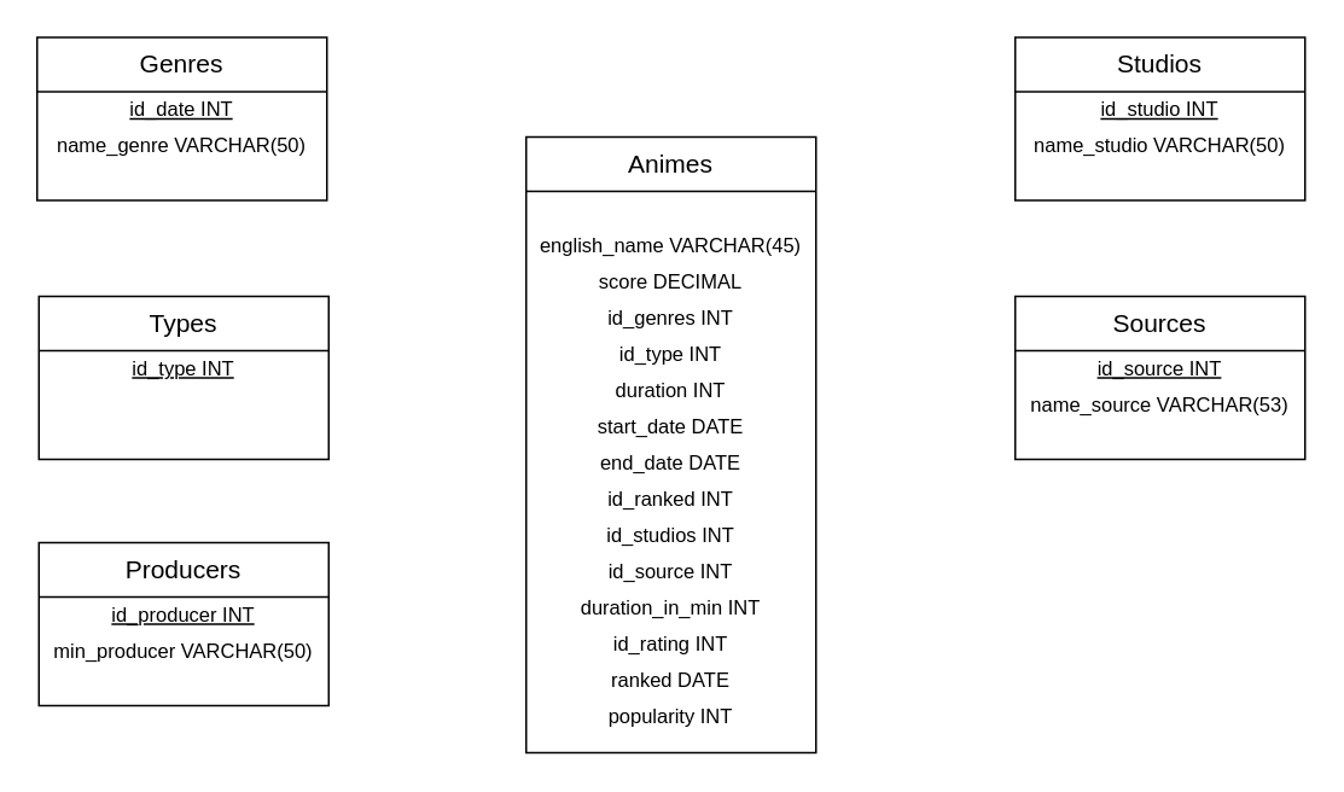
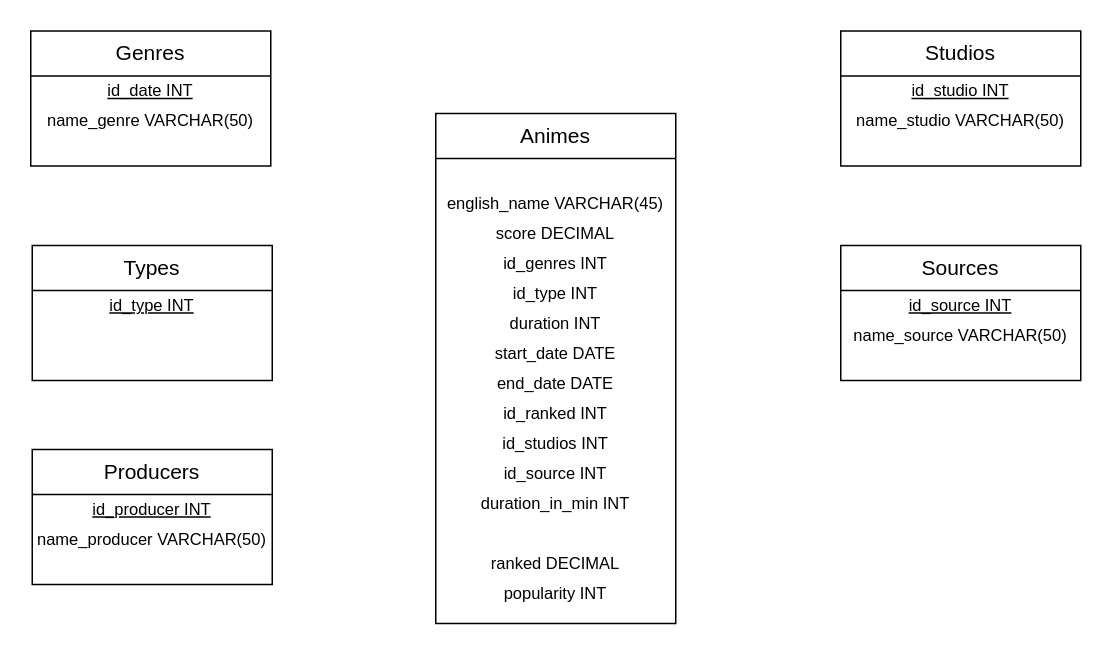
- <mxCell id="42" value="&lt;font style=&quot;font-size: 11px;&quot;&gt;name_source VARCHAR(53)&lt;/font&gt;" style="text;html=1;align=center;verticalAlign=middle;whiteSpace=wrap;rounded=0;" vertex="1" parent="1"><mxGeometry x="560" y="213" width="160" height="20" as="geometry" /></mxCell>
+ <mxCell id="42" value="&lt;font style=&quot;font-size: 11px;&quot;&gt;name_source VARCHAR(50)&lt;/font&gt;" style="text;html=1;align=center;verticalAlign=middle;whiteSpace=wrap;rounded=0;" vertex="1" parent="1"><mxGeometry x="560" y="213" width="160" height="20" as="geometry" /></mxCell>
- <mxCell id="16" value="&lt;span style=&quot;font-size: 11px;&quot;&gt;id_rating INT&lt;/span&gt;" style="text;html=1;align=center;verticalAlign=middle;whiteSpace=wrap;rounded=0;" vertex="1" parent="1"><mxGeometry x="290" y="345" width="160" height="20" as="geometry" /></mxCell>
- <mxCell id="32" value="&lt;font style=&quot;font-size: 11px;&quot;&gt;min_producer VARCHAR(50)&lt;/font&gt;" style="text;html=1;align=center;verticalAlign=middle;whiteSpace=wrap;rounded=0;" vertex="1" parent="1"><mxGeometry x="21" y="349" width="160" height="20" as="geometry" /></mxCell>
+ <mxCell id="32" value="&lt;font style=&quot;font-size: 11px;&quot;&gt;name_producer VARCHAR(50)&lt;/font&gt;" style="text;html=1;align=center;verticalAlign=middle;whiteSpace=wrap;rounded=0;" vertex="1" parent="1"><mxGeometry x="21" y="349" width="160" height="20" as="geometry" /></mxCell>
- <mxCell id="17" value="&lt;span style=&quot;font-size: 11px;&quot;&gt;ranked DATE&lt;/span&gt;" style="text;html=1;align=center;verticalAlign=middle;whiteSpace=wrap;rounded=0;" vertex="1" parent="1"><mxGeometry x="290" y="365" width="160" height="20" as="geometry" /></mxCell>
+ <mxCell id="17" value="&lt;span style=&quot;font-size: 11px;&quot;&gt;ranked DECIMAL&lt;/span&gt;" style="text;html=1;align=center;verticalAlign=middle;whiteSpace=wrap;rounded=0;" vertex="1" parent="1"><mxGeometry x="290" y="365" width="160" height="20" as="geometry" /></mxCell>
